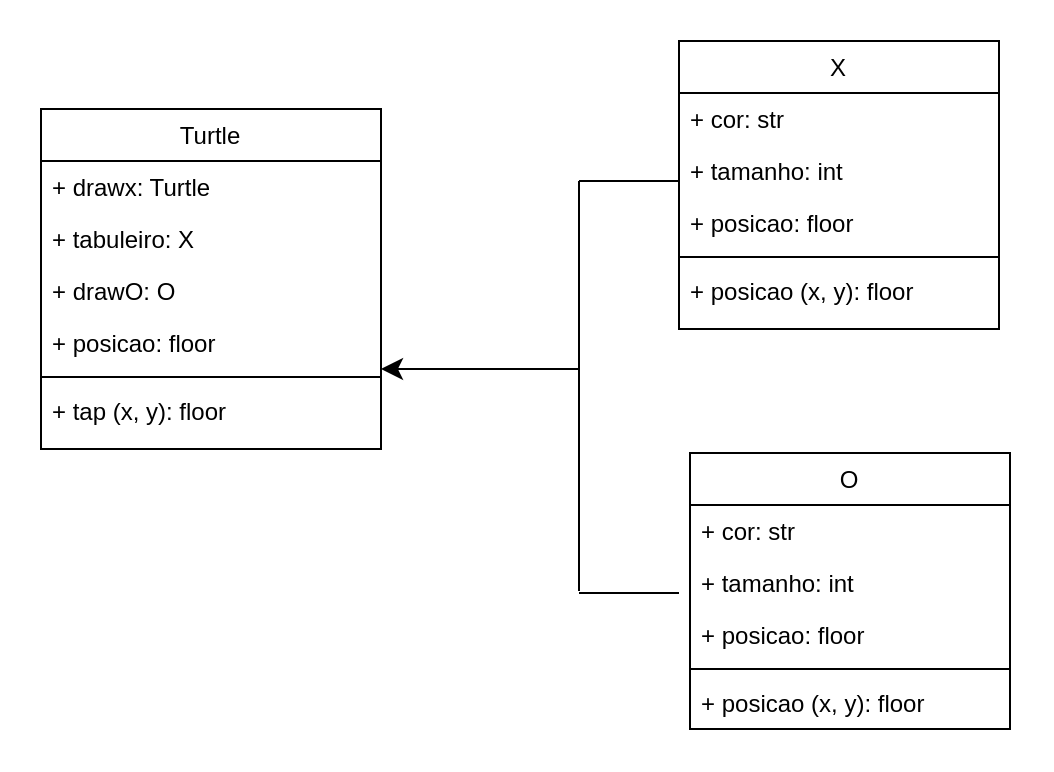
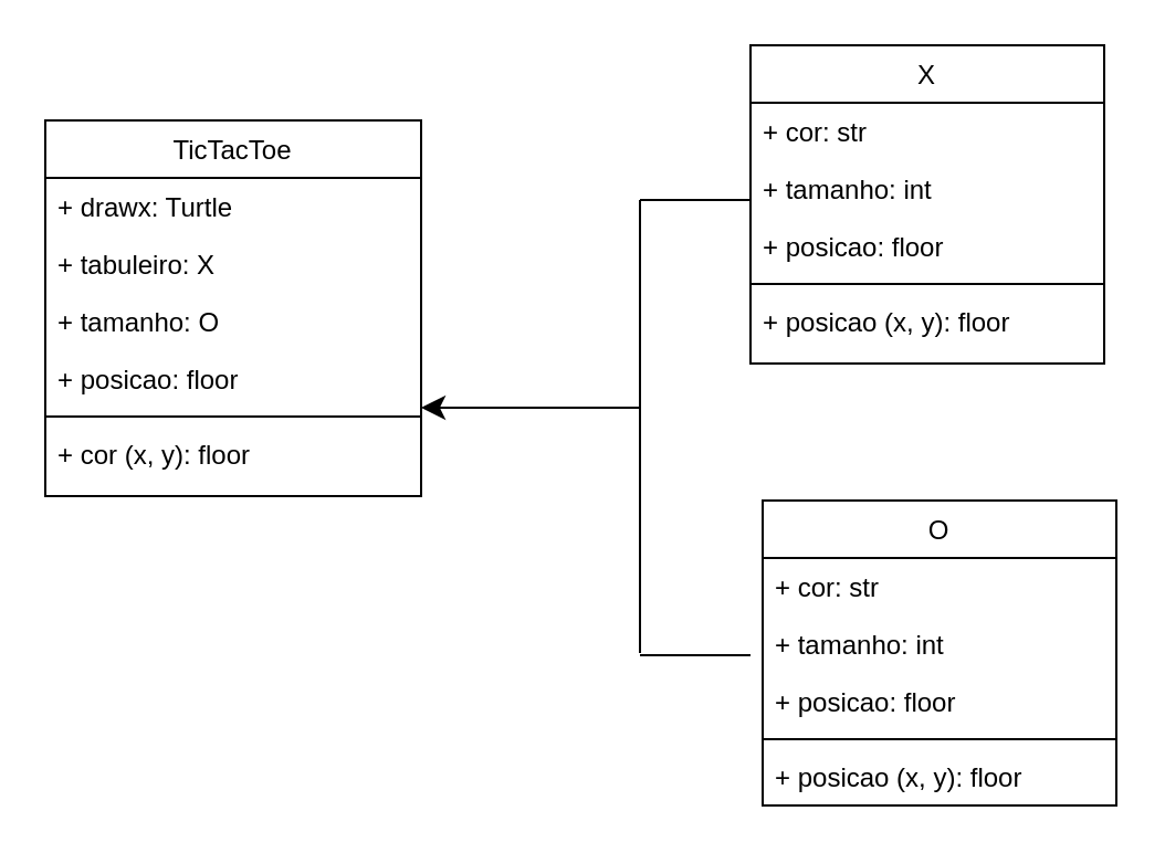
- <mxCell id="8" value="Turtle" style="swimlane;fontStyle=0;align=center;verticalAlign=top;childLayout=stackLayout;horizontal=1;startSize=26;horizontalStack=0;resizeParent=1;resizeLast=0;collapsible=1;marginBottom=0;rounded=0;shadow=0;strokeWidth=1;" vertex="1" parent="1"><mxGeometry x="20" y="54" width="170" height="170" as="geometry"><mxRectangle x="550" y="140" width="160" height="26" as="alternateBounds" /></mxGeometry></mxCell>
+ <mxCell id="8" value="TicTacToe" style="swimlane;fontStyle=0;align=center;verticalAlign=top;childLayout=stackLayout;horizontal=1;startSize=26;horizontalStack=0;resizeParent=1;resizeLast=0;collapsible=1;marginBottom=0;rounded=0;shadow=0;strokeWidth=1;" vertex="1" parent="1"><mxGeometry x="20" y="54" width="170" height="170" as="geometry"><mxRectangle x="550" y="140" width="160" height="26" as="alternateBounds" /></mxGeometry></mxCell>
- <mxCell id="11" value="+ drawO: O" style="text;align=left;verticalAlign=top;spacingLeft=4;spacingRight=4;overflow=hidden;rotatable=0;points=[[0,0.5],[1,0.5]];portConstraint=eastwest;" vertex="1" parent="8"><mxGeometry y="78" width="170" height="26" as="geometry" /></mxCell>
+ <mxCell id="11" value="+ tamanho: O" style="text;align=left;verticalAlign=top;spacingLeft=4;spacingRight=4;overflow=hidden;rotatable=0;points=[[0,0.5],[1,0.5]];portConstraint=eastwest;" vertex="1" parent="8"><mxGeometry y="78" width="170" height="26" as="geometry" /></mxCell>
- <mxCell id="14" value="+ tap (x, y): floor " style="text;align=left;verticalAlign=top;spacingLeft=4;spacingRight=4;overflow=hidden;rotatable=0;points=[[0,0.5],[1,0.5]];portConstraint=eastwest;" vertex="1" parent="8"><mxGeometry y="138" width="170" height="26" as="geometry" /></mxCell>
+ <mxCell id="14" value="+ cor (x, y): floor " style="text;align=left;verticalAlign=top;spacingLeft=4;spacingRight=4;overflow=hidden;rotatable=0;points=[[0,0.5],[1,0.5]];portConstraint=eastwest;" vertex="1" parent="8"><mxGeometry y="138" width="170" height="26" as="geometry" /></mxCell>
